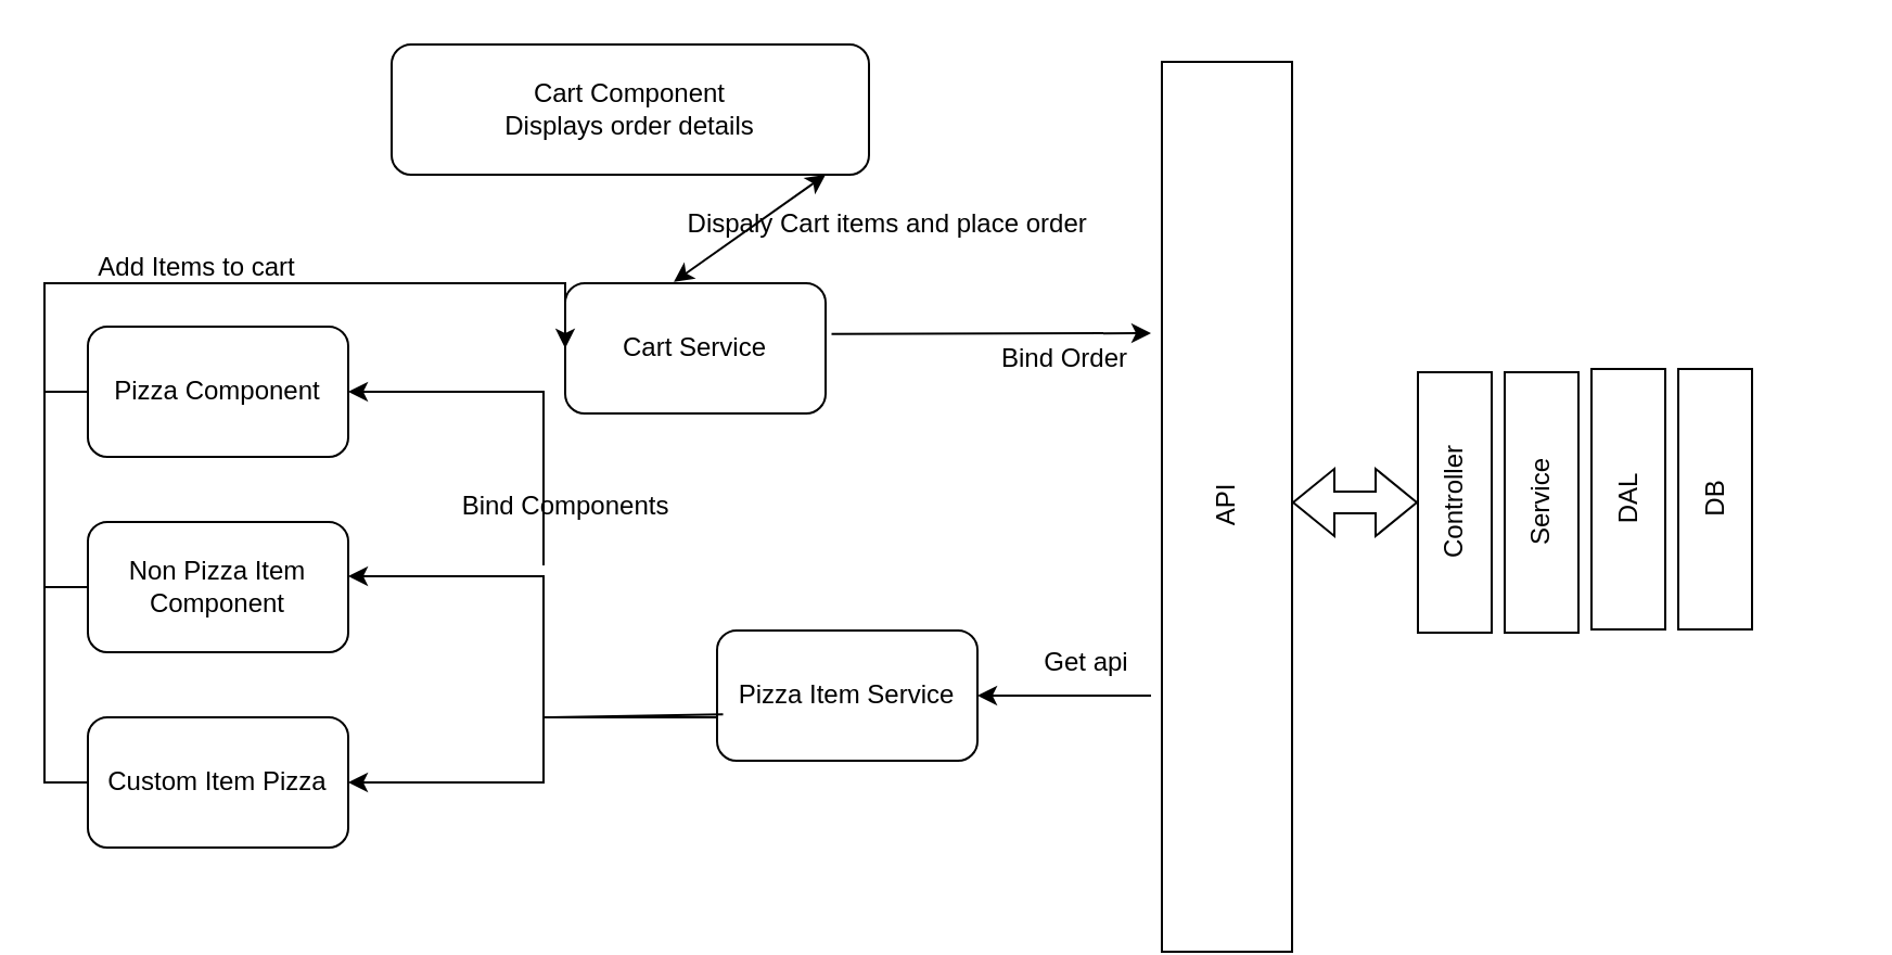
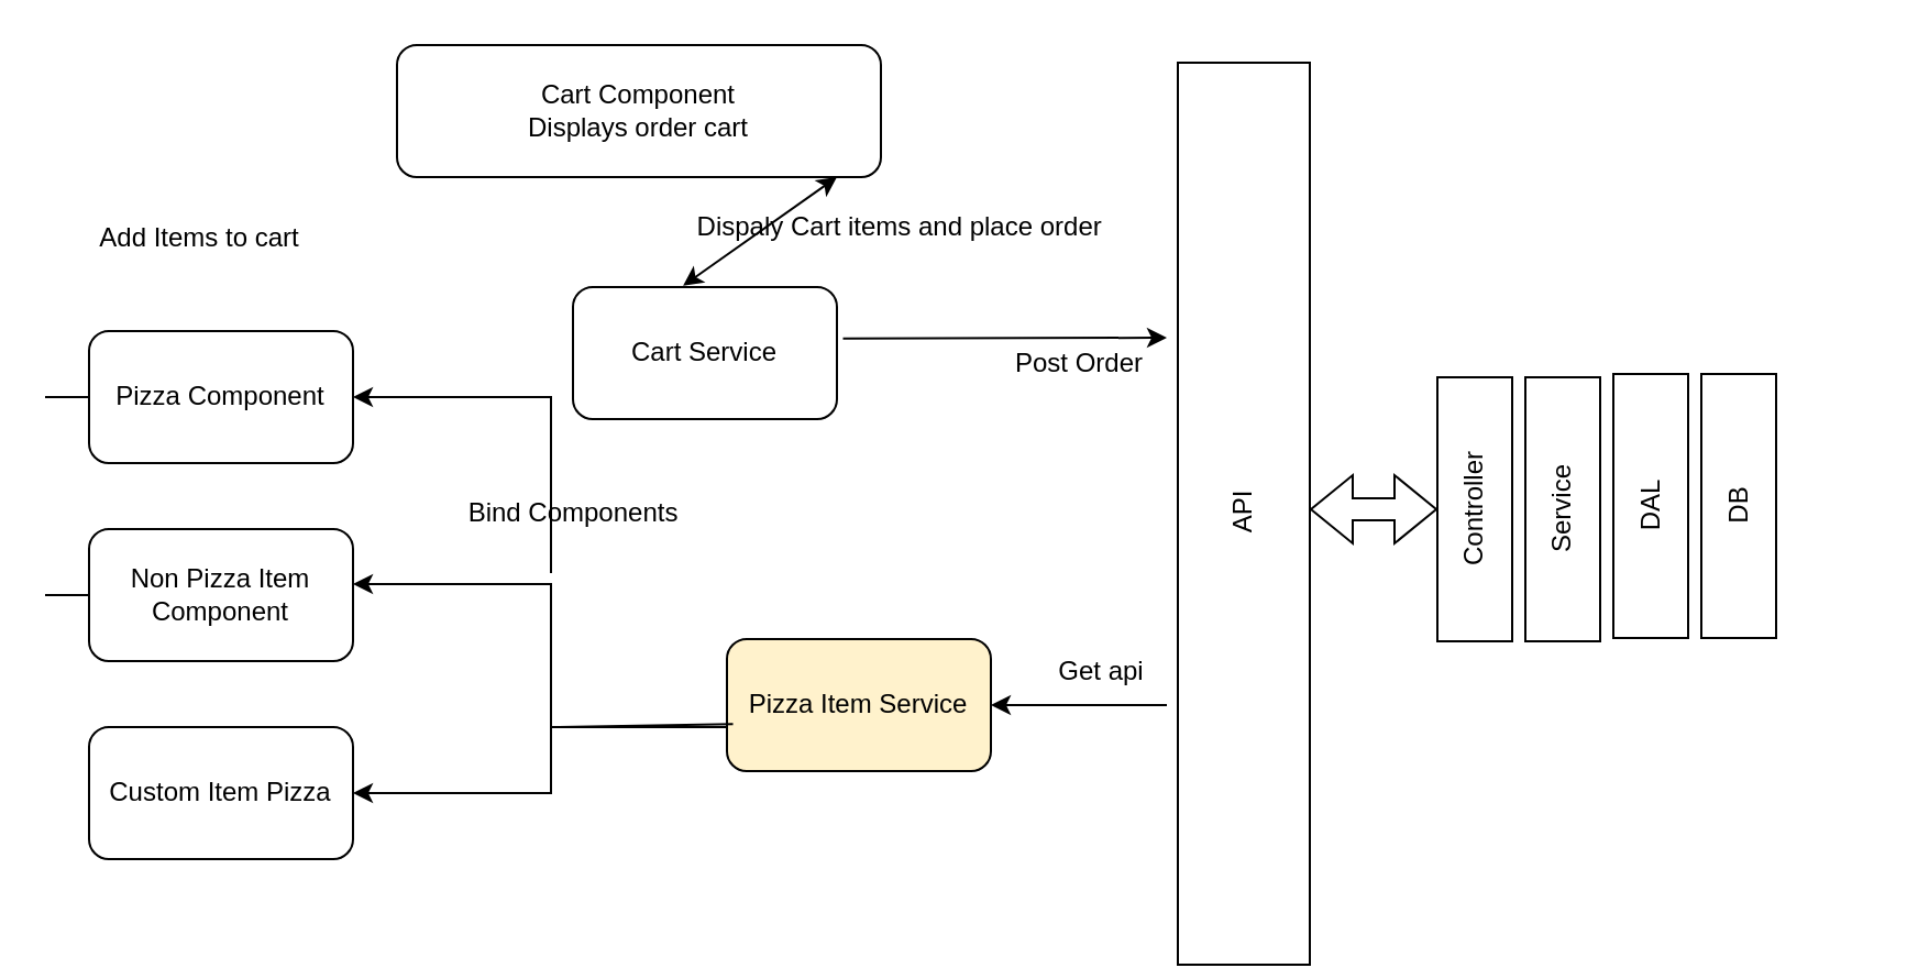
- <mxCell id="8" value="Cart Component&lt;br&gt;Displays order details" style="rounded=1;whiteSpace=wrap;html=1;" vertex="1" parent="1"><mxGeometry x="180" y="20" width="220" height="60" as="geometry" /></mxCell>
+ <mxCell id="8" value="Cart Component&lt;br&gt;Displays order cart" style="rounded=1;whiteSpace=wrap;html=1;" vertex="1" parent="1"><mxGeometry x="180" y="20" width="220" height="60" as="geometry" /></mxCell>
- <mxCell id="17" value="Add Items to cart" style="text;html=1;align=center;verticalAlign=middle;resizable=0;points=[];autosize=1;strokeColor=none;fillColor=none;" vertex="1" parent="1"><mxGeometry x="35" y="108" width="110" height="30" as="geometry" /></mxCell>
+ <mxCell id="17" value="Add Items to cart" style="text;html=1;align=center;verticalAlign=middle;resizable=0;points=[];autosize=1;strokeColor=none;fillColor=none;" vertex="1" parent="1"><mxGeometry x="35" y="93" width="110" height="30" as="geometry" /></mxCell>
- <mxCell id="13" value="" style="endArrow=classic;html=1;rounded=0;exitX=0;exitY=0.5;exitDx=0;exitDy=0;entryX=0;entryY=0.5;entryDx=0;entryDy=0;" edge="1" parent="1" source="4" target="6"><mxGeometry width="50" height="50" relative="1" as="geometry"><mxPoint x="410" y="270" as="sourcePoint" /><mxPoint x="20" y="70" as="targetPoint" /><Array as="points"><mxPoint x="20" y="360" /><mxPoint x="20" y="230" /><mxPoint x="20" y="130" /><mxPoint x="180" y="130" /><mxPoint x="260" y="130" /><mxPoint x="260" y="160" /></Array></mxGeometry></mxCell>
- <mxCell id="22" value="Bind Order" style="text;html=1;align=center;verticalAlign=middle;resizable=0;points=[];autosize=1;strokeColor=none;fillColor=none;" vertex="1" parent="1"><mxGeometry x="450" y="150" width="80" height="30" as="geometry" /></mxCell>
+ <mxCell id="22" value="Post Order" style="text;html=1;align=center;verticalAlign=middle;resizable=0;points=[];autosize=1;strokeColor=none;fillColor=none;" vertex="1" parent="1"><mxGeometry x="450" y="150" width="80" height="30" as="geometry" /></mxCell>
- <mxCell id="5" value="Pizza Item Service" style="rounded=1;whiteSpace=wrap;html=1;" vertex="1" parent="1"><mxGeometry x="330" y="290" width="120" height="60" as="geometry" /></mxCell>
+ <mxCell id="5" value="Pizza Item Service" style="rounded=1;whiteSpace=wrap;html=1;fillColor=#fff2cc;" vertex="1" parent="1"><mxGeometry x="330" y="290" width="120" height="60" as="geometry" /></mxCell>
